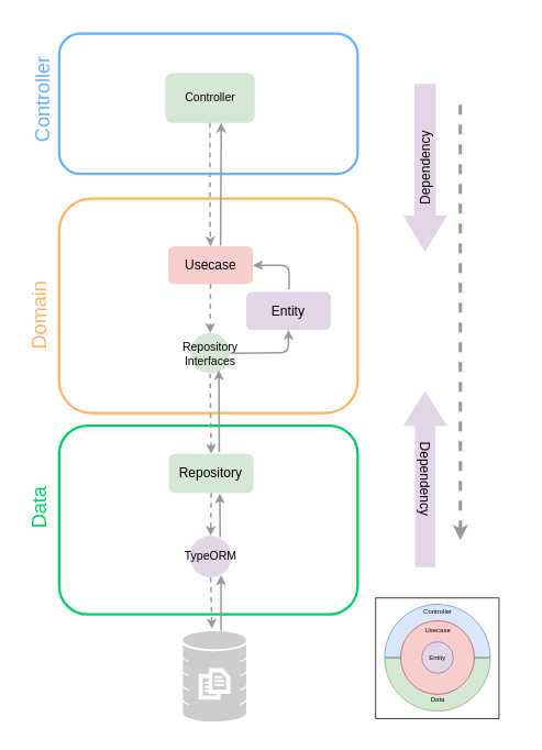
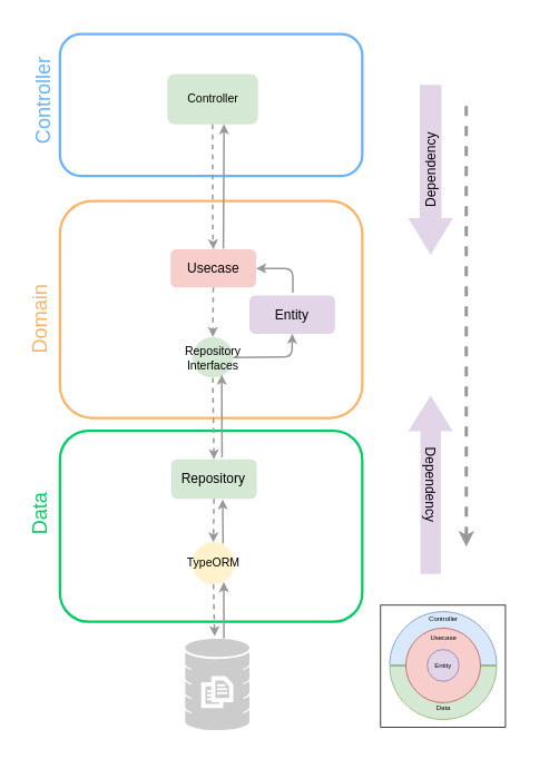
- <mxCell id="16" value="&lt;font color=&quot;#000000&quot;&gt;TypeORM&lt;/font&gt;" style="ellipse;whiteSpace=wrap;html=1;aspect=fixed;rounded=1;fontSize=14;align=center;verticalAlign=middle;fillColor=#e1d5e7;strokeColor=none;" parent="2" vertex="1"><mxGeometry x="196.651" y="608.743" width="50.333" height="50.333" as="geometry" /></mxCell>
+ <mxCell id="16" value="&lt;font color=&quot;#000000&quot;&gt;TypeORM&lt;/font&gt;" style="ellipse;whiteSpace=wrap;html=1;aspect=fixed;rounded=1;fontSize=14;align=center;verticalAlign=middle;fillColor=#fff2cc;strokeColor=none;" parent="2" vertex="1"><mxGeometry x="196.651" y="608.743" width="50.333" height="50.333" as="geometry" /></mxCell>
